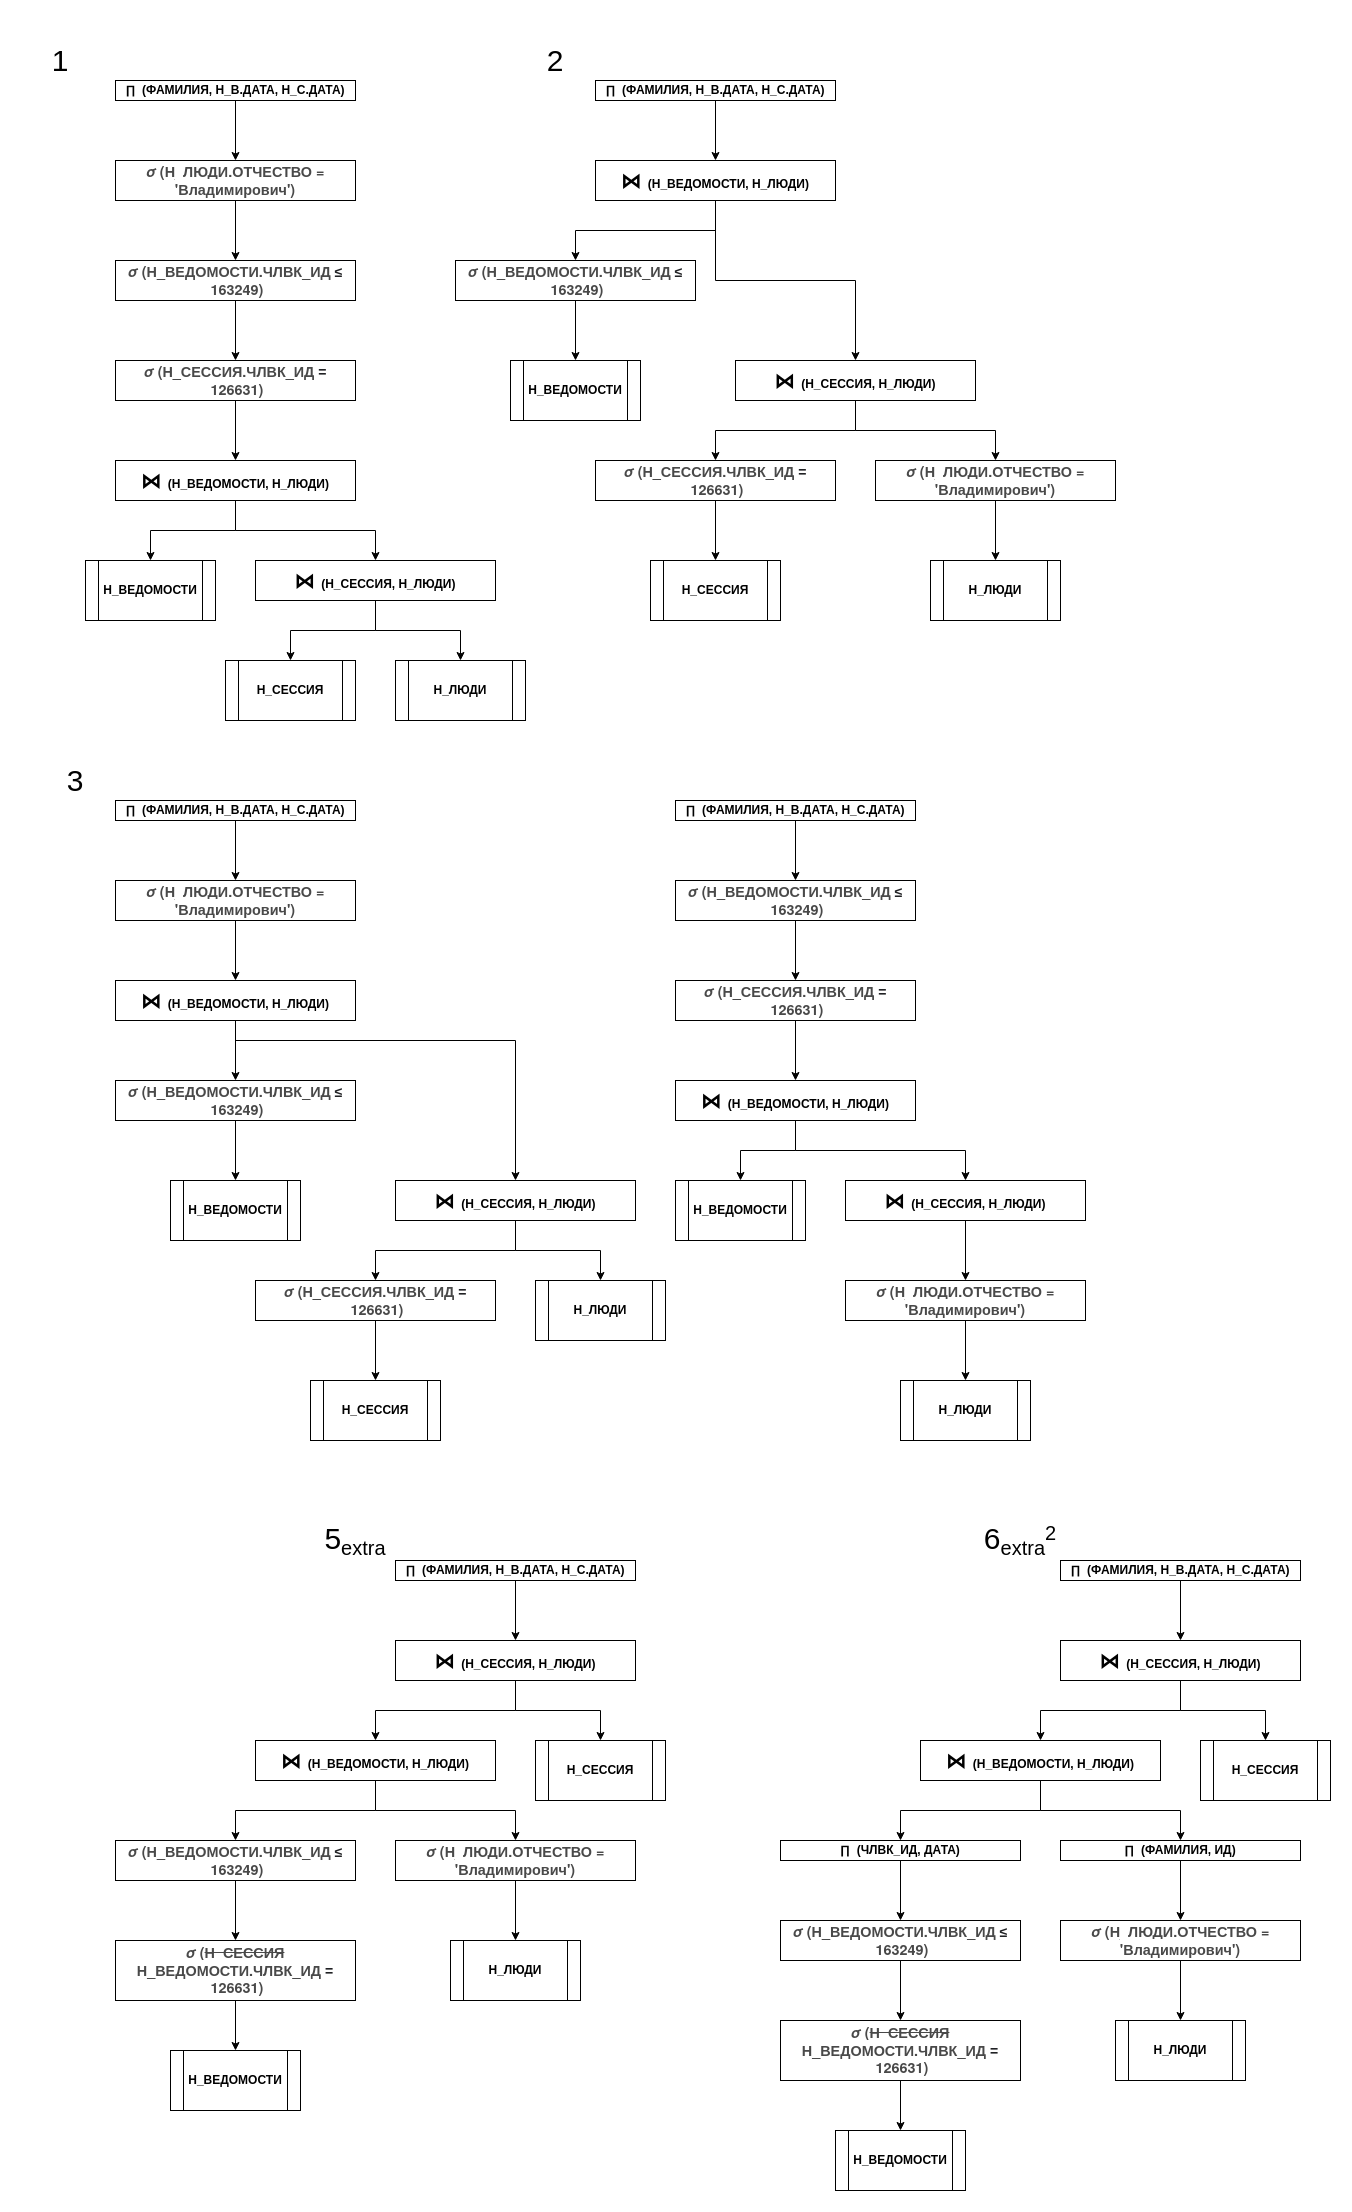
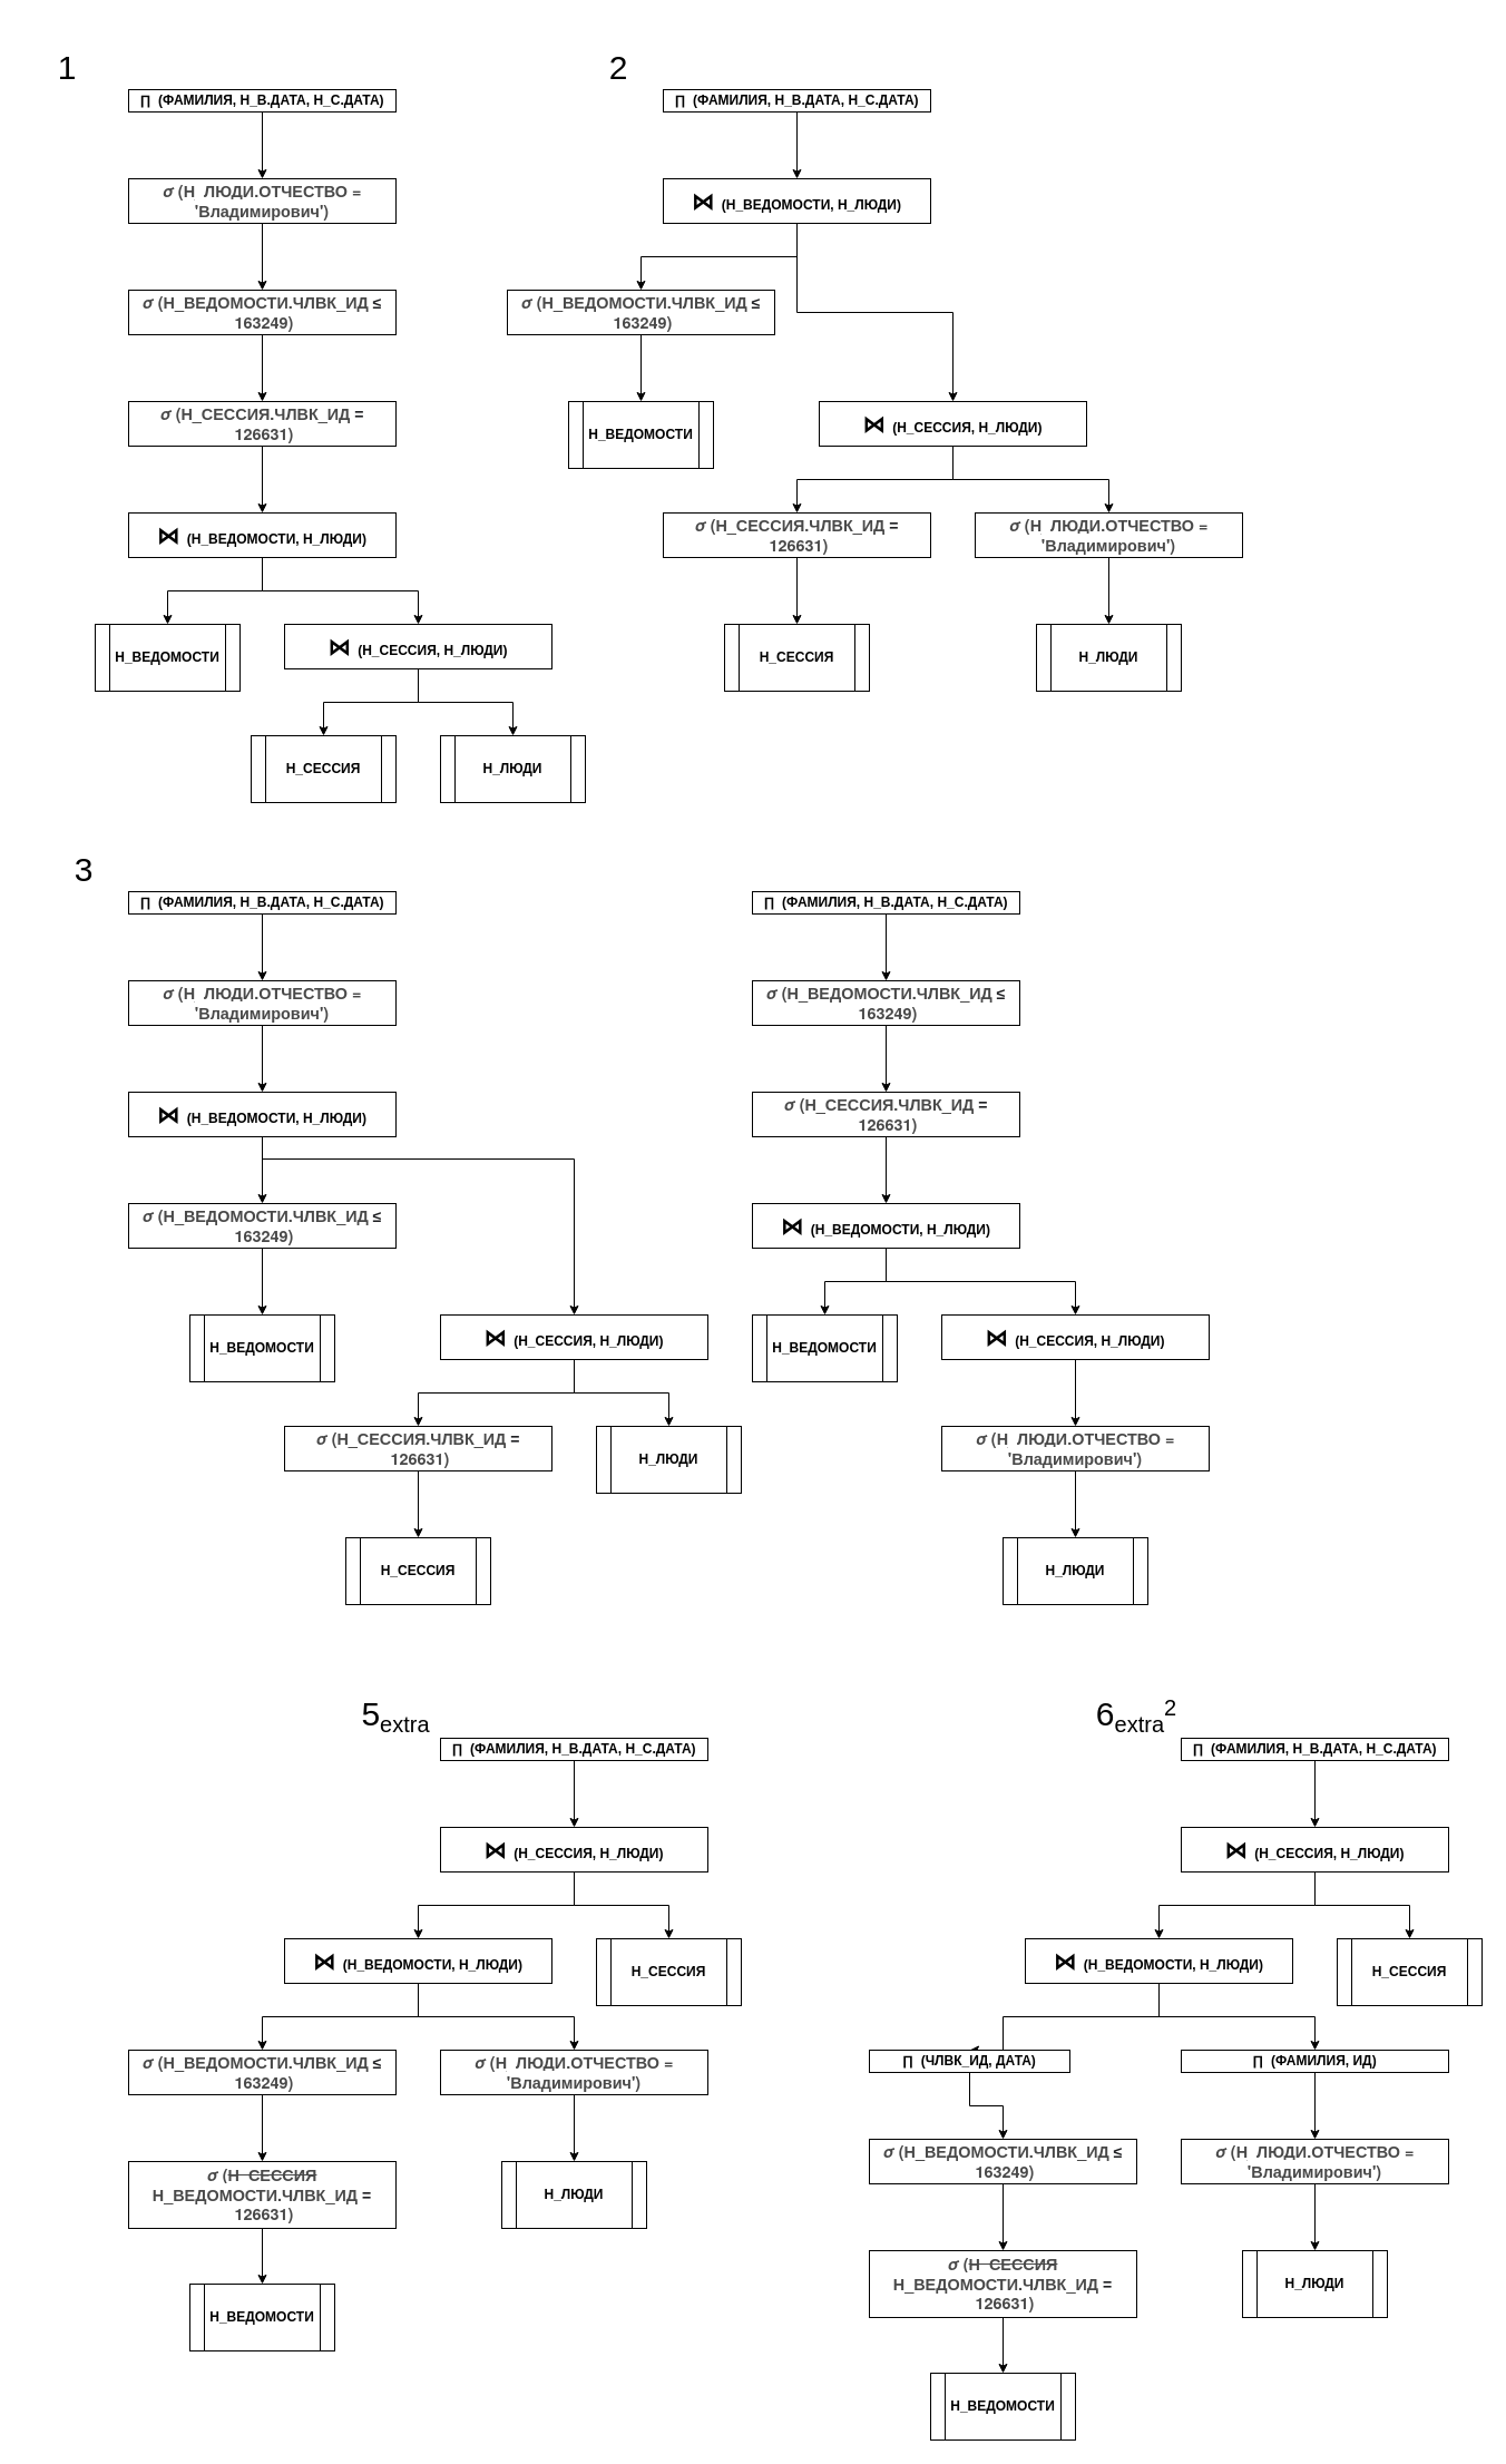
- <mxCell id="110" value="&lt;i&gt;∏&amp;nbsp;&lt;/i&gt;&amp;nbsp;(ЧЛВК_ИД, ДАТА)" style="rounded=0;whiteSpace=wrap;html=1;fontStyle=1" vertex="1" parent="1"><mxGeometry x="780" y="1840" width="240" height="20" as="geometry" /></mxCell>
+ <mxCell id="110" value="&lt;i&gt;∏&amp;nbsp;&lt;/i&gt;&amp;nbsp;(ЧЛВК_ИД, ДАТА)" style="rounded=0;whiteSpace=wrap;html=1;fontStyle=1" vertex="1" parent="1"><mxGeometry x="780" y="1840" width="180" height="20" as="geometry" /></mxCell>
